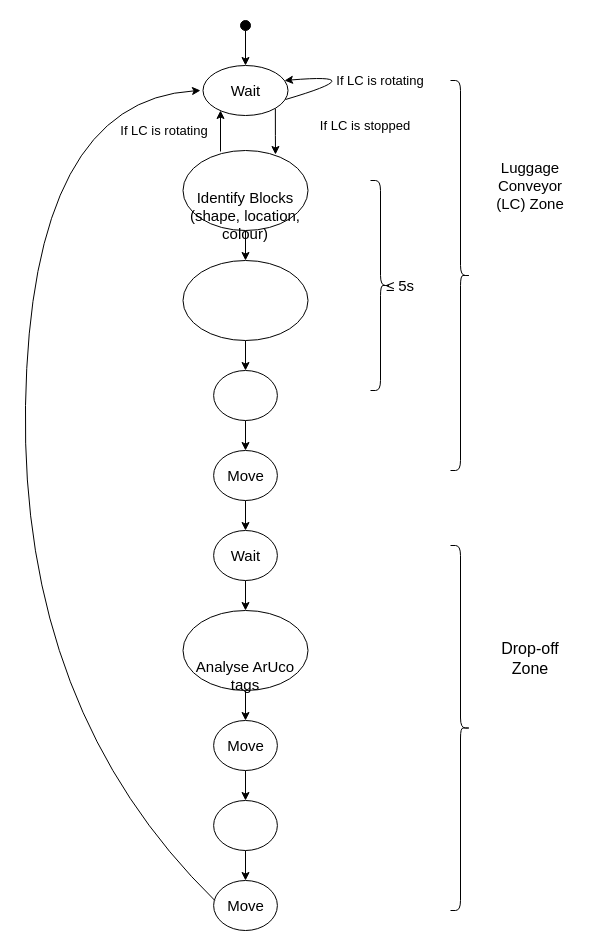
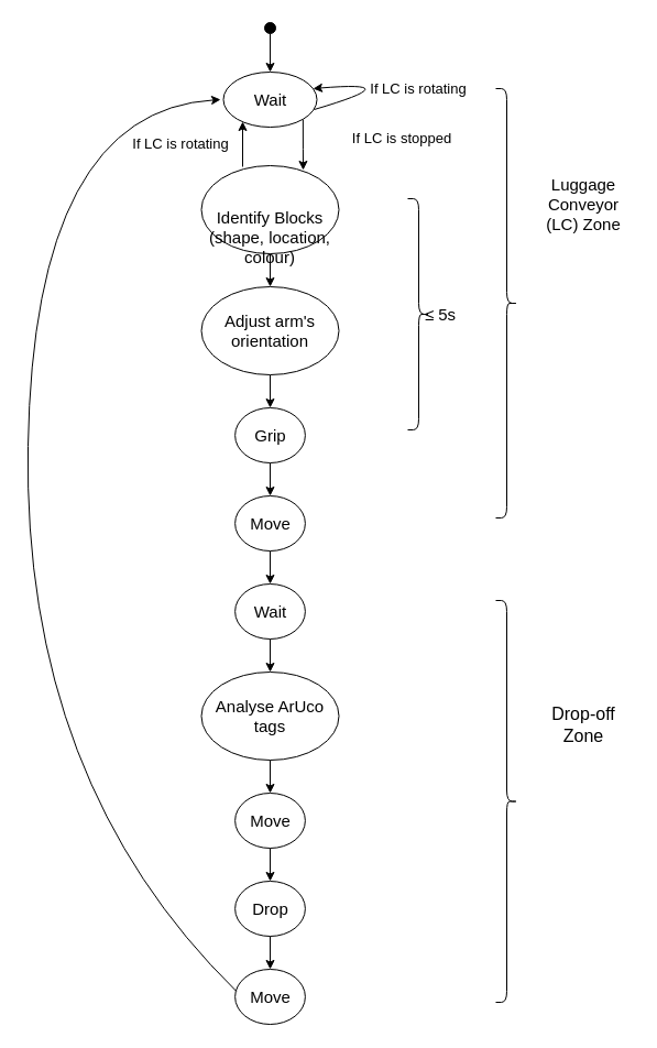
+ <mxCell id="15" value="&lt;font style=&quot;font-size: 15px&quot;&gt;Adjust arm's orientation&lt;/font&gt;" style="text;html=1;strokeColor=none;fillColor=none;align=center;verticalAlign=middle;whiteSpace=wrap;rounded=0;" vertex="1" parent="1"><mxGeometry x="185" y="290" width="120" height="20" as="geometry" /></mxCell>
+ <mxCell id="20" value="&lt;font style=&quot;font-size: 15px&quot;&gt;Grip&lt;/font&gt;" style="text;html=1;strokeColor=none;fillColor=none;align=center;verticalAlign=middle;whiteSpace=wrap;rounded=0;" vertex="1" parent="1"><mxGeometry x="214.37" y="385" width="62.5" height="20" as="geometry" /></mxCell>
- <mxCell id="26" value="&lt;font style=&quot;font-size: 15px&quot;&gt;Analyse &lt;/font&gt;&lt;font style=&quot;font-size: 15px&quot;&gt;&lt;span class=&quot;ILfuVd NA6bn&quot;&gt;&lt;span class=&quot;hgKElc&quot;&gt;ArUco&lt;/span&gt;&lt;/span&gt; tags&lt;/font&gt;" style="text;html=1;strokeColor=none;fillColor=none;align=center;verticalAlign=middle;whiteSpace=wrap;rounded=0;" vertex="1" parent="1"><mxGeometry x="185" y="665" width="120" height="20" as="geometry" /></mxCell>
+ <mxCell id="26" value="&lt;font style=&quot;font-size: 15px&quot;&gt;Analyse &lt;/font&gt;&lt;font style=&quot;font-size: 15px&quot;&gt;&lt;span class=&quot;ILfuVd NA6bn&quot;&gt;&lt;span class=&quot;hgKElc&quot;&gt;ArUco&lt;/span&gt;&lt;/span&gt; tags&lt;/font&gt;" style="text;html=1;strokeColor=none;fillColor=none;align=center;verticalAlign=middle;whiteSpace=wrap;rounded=0;" vertex="1" parent="1"><mxGeometry x="185" y="640" width="120" height="20" as="geometry" /></mxCell>
+ <mxCell id="32" value="&lt;font style=&quot;font-size: 15px&quot;&gt;Drop&lt;/font&gt;" style="text;html=1;strokeColor=none;fillColor=none;align=center;verticalAlign=middle;whiteSpace=wrap;rounded=0;" vertex="1" parent="1"><mxGeometry x="214.37" y="815" width="62.5" height="20" as="geometry" /></mxCell>
